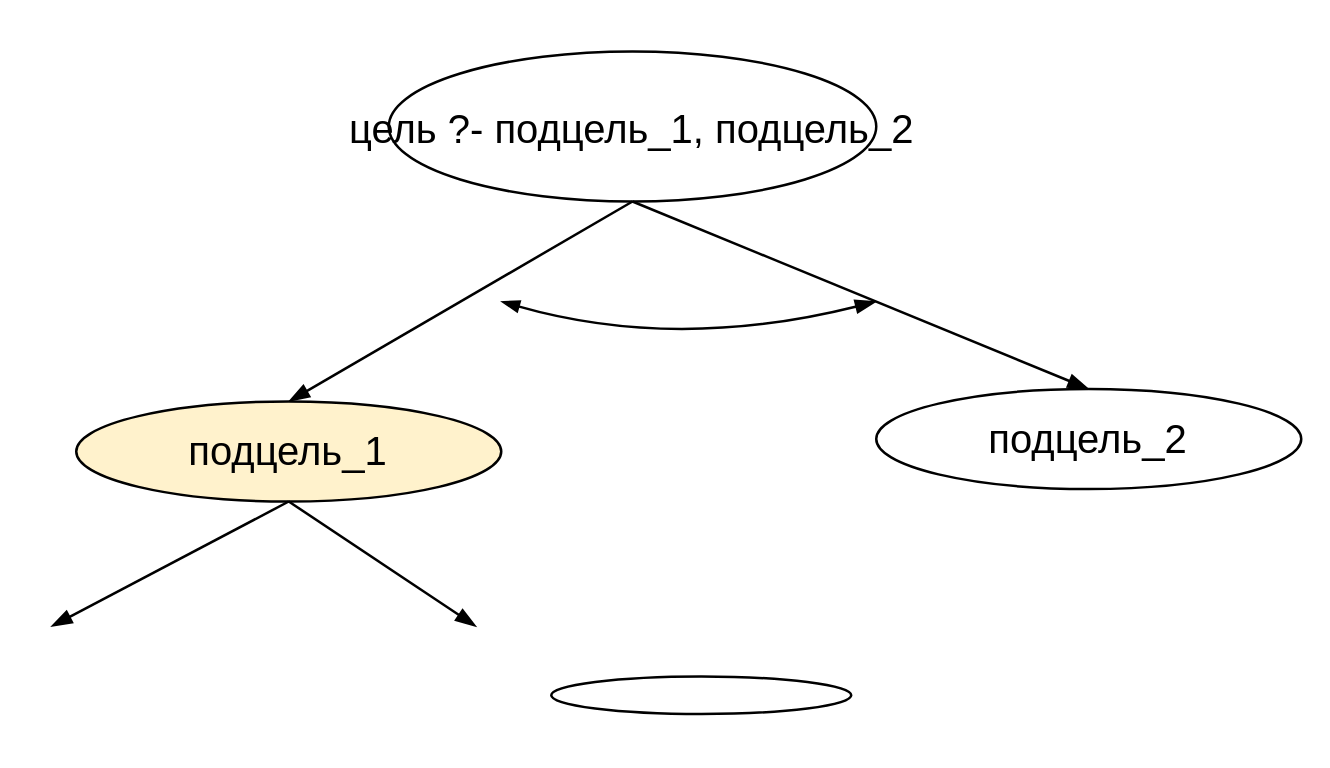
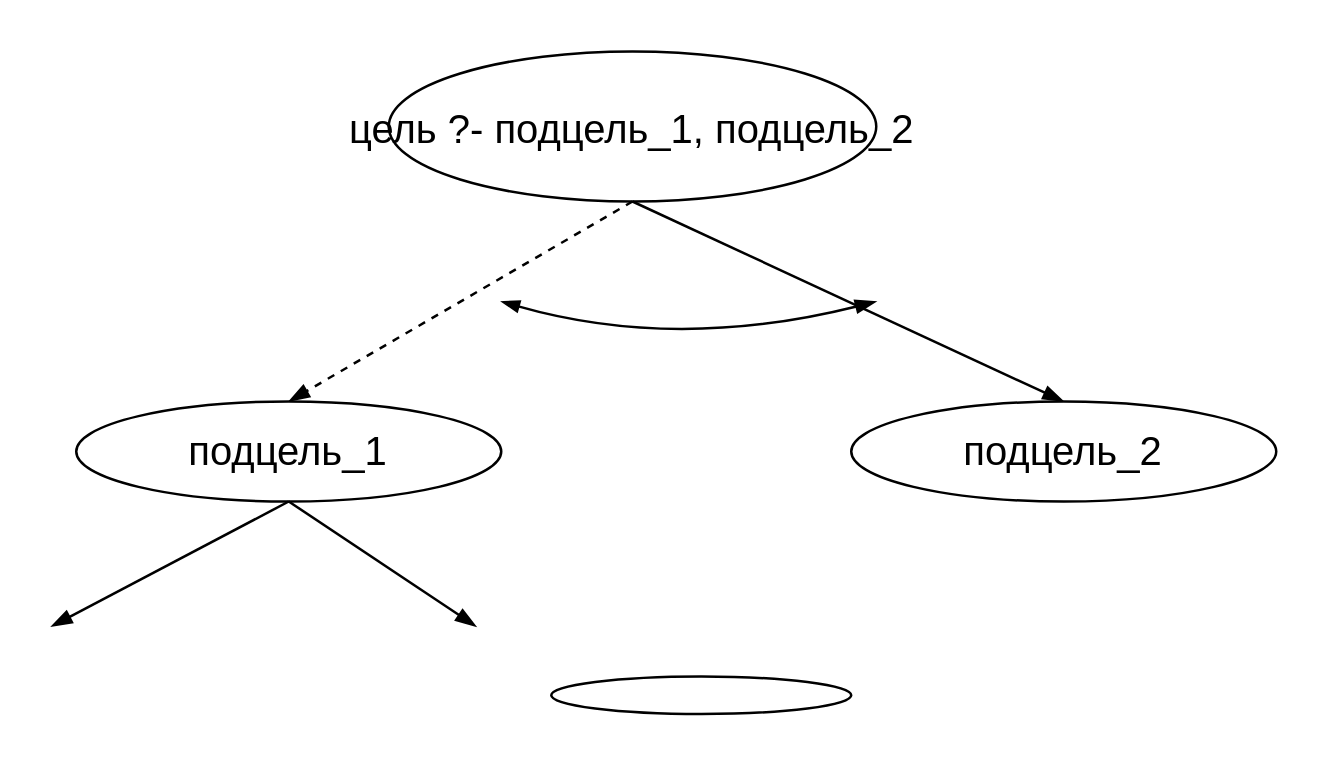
- <mxCell id="5" value="" style="endArrow=blockThin;html=1;exitX=0.5;exitY=1;exitDx=0;exitDy=0;entryX=0.5;entryY=0;entryDx=0;entryDy=0;endFill=1;" edge="1" parent="1" source="3" target="4"><mxGeometry width="50" height="50" relative="1" as="geometry"><mxPoint x="332.5" y="87.6" as="sourcePoint" /><mxPoint x="450" y="140" as="targetPoint" /></mxGeometry></mxCell>
+ <mxCell id="5" value="" style="endArrow=blockThin;html=1;exitX=0.5;exitY=1;exitDx=0;exitDy=0;entryX=0.5;entryY=0;entryDx=0;entryDy=0;endFill=1;dashed=1;" edge="1" parent="1" source="3" target="4"><mxGeometry width="50" height="50" relative="1" as="geometry"><mxPoint x="332.5" y="87.6" as="sourcePoint" /><mxPoint x="450" y="140" as="targetPoint" /></mxGeometry></mxCell>
- <mxCell id="8" value="подцель_2" style="ellipse;whiteSpace=wrap;fontSize=16;" vertex="1" parent="1"><mxGeometry x="350" y="155" width="170" height="40" as="geometry" /></mxCell>
+ <mxCell id="8" value="подцель_2" style="ellipse;whiteSpace=wrap;fontSize=16;" vertex="1" parent="1"><mxGeometry x="340" y="160" width="170" height="40" as="geometry" /></mxCell>
- <mxCell id="4" value="подцель_1" style="ellipse;whiteSpace=wrap;fontSize=16;fillColor=#fff2cc;" vertex="1" parent="1"><mxGeometry x="30" y="160" width="170" height="40" as="geometry" /></mxCell>
+ <mxCell id="4" value="подцель_1" style="ellipse;whiteSpace=wrap;fontSize=16;" vertex="1" parent="1"><mxGeometry x="30" y="160" width="170" height="40" as="geometry" /></mxCell>
